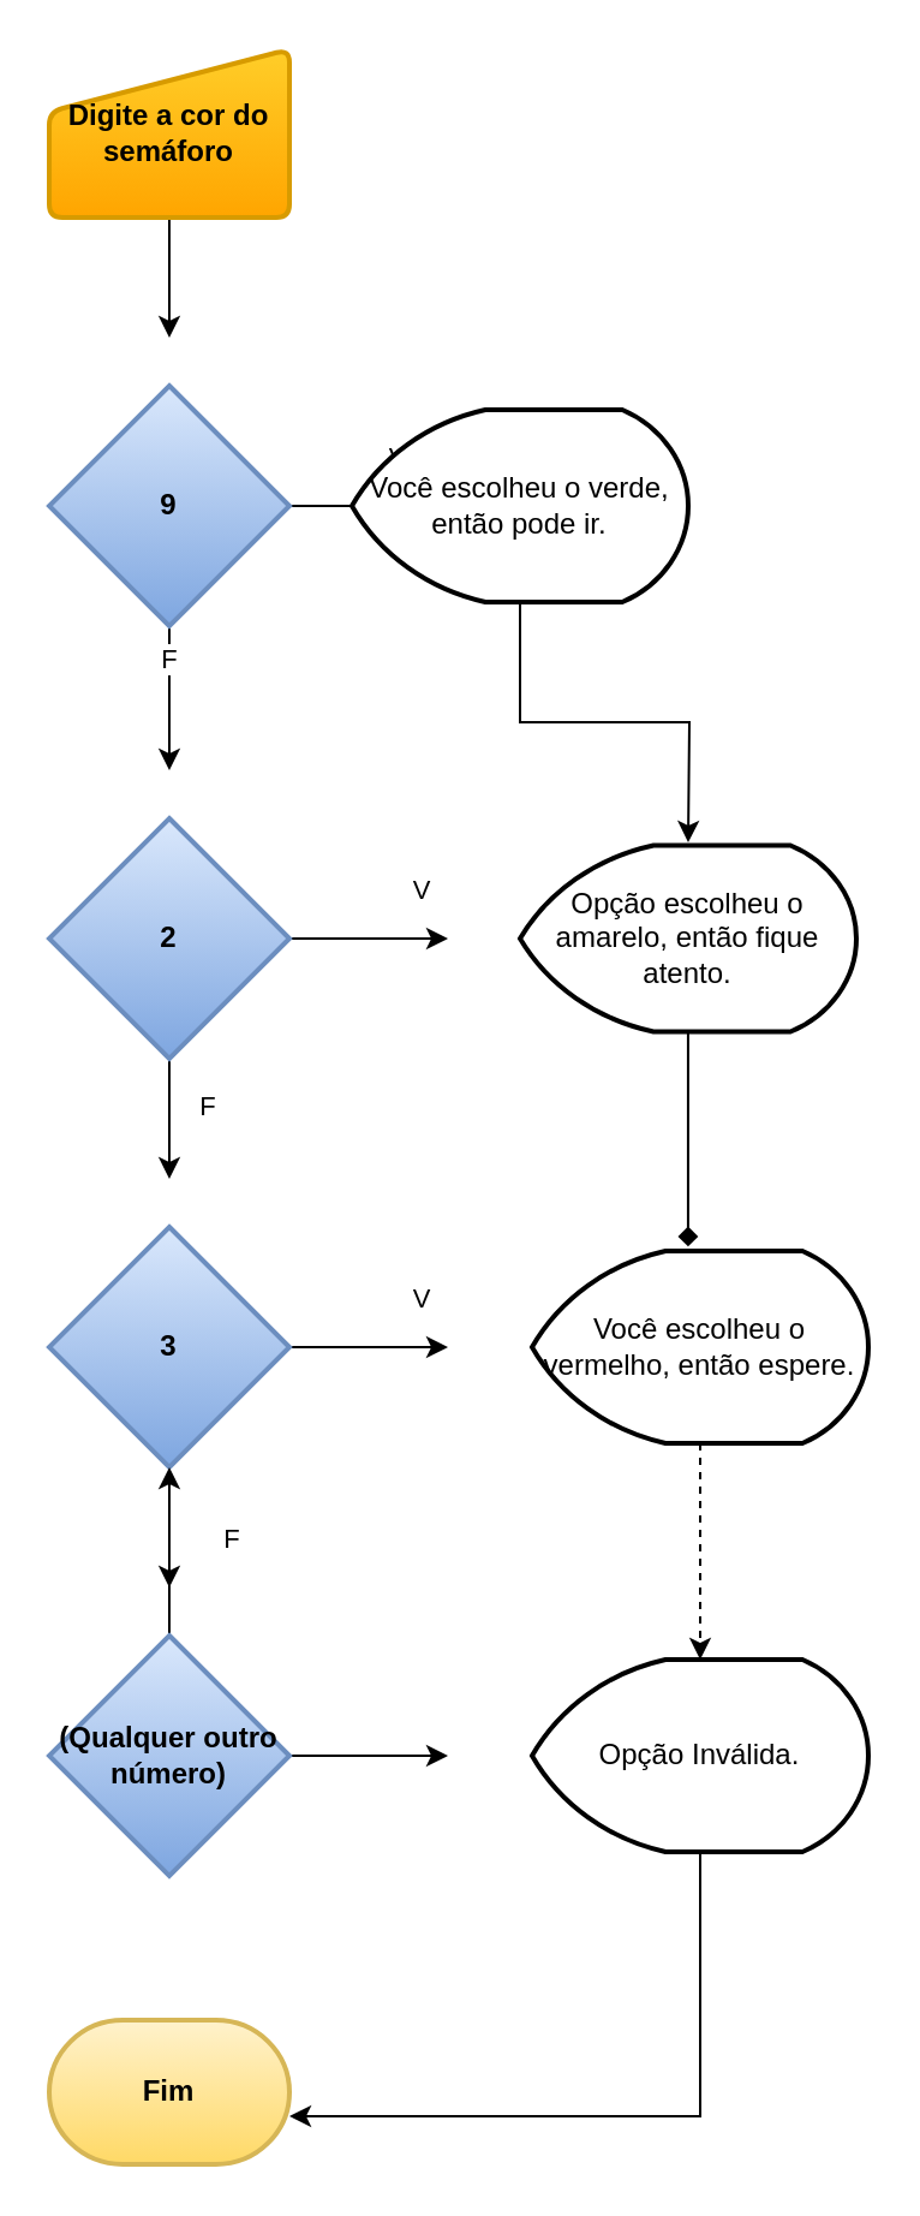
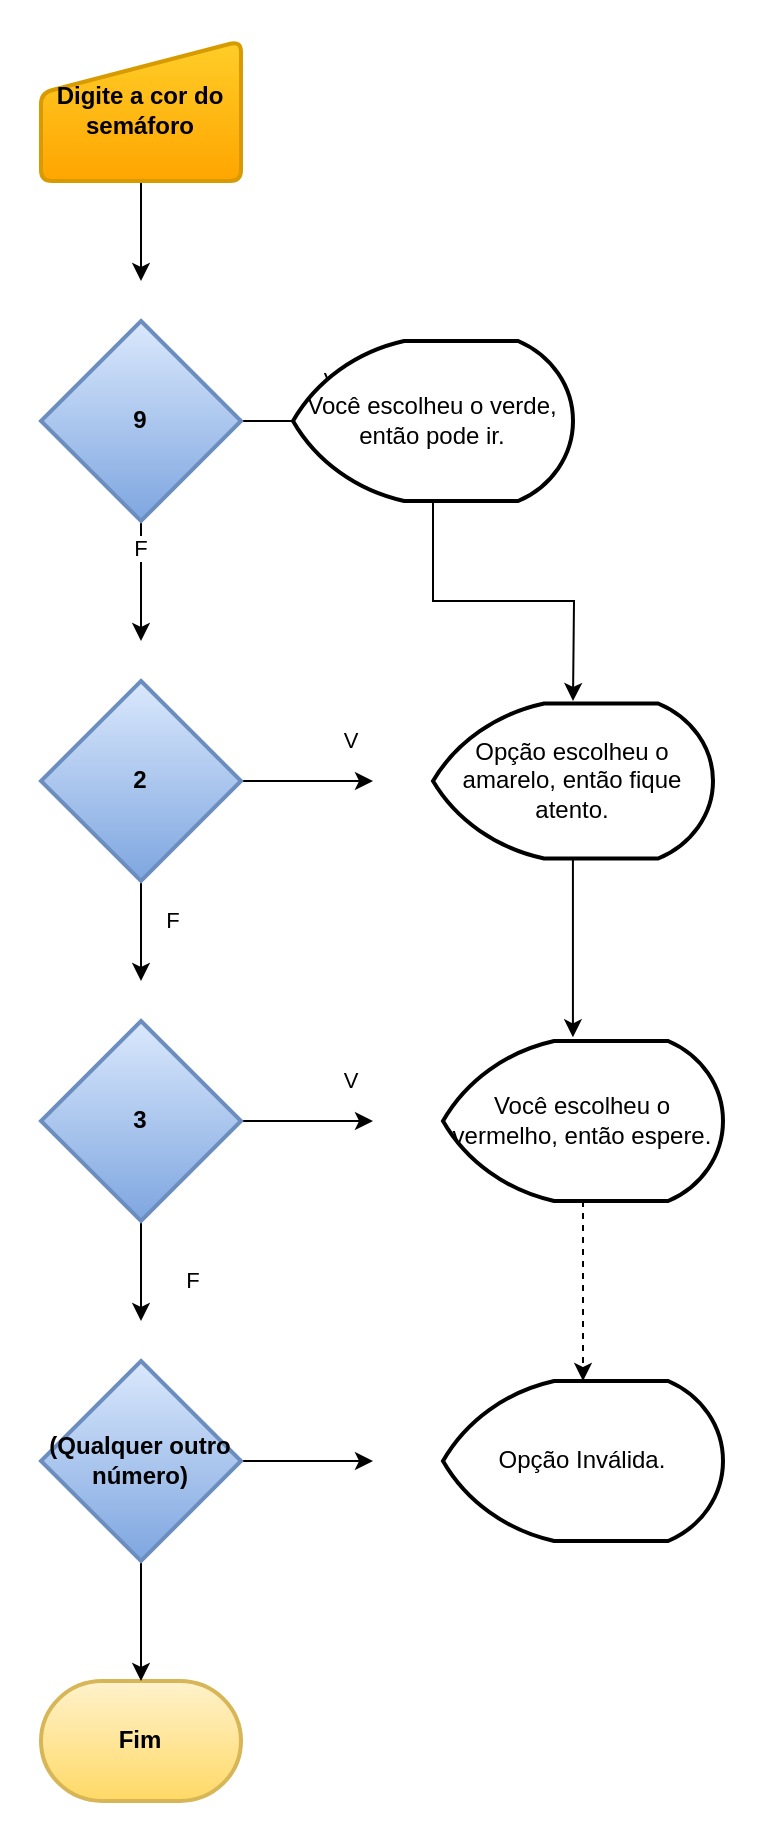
- <mxCell id="16" style="edgeStyle=orthogonalEdgeStyle;rounded=0;orthogonalLoop=1;jettySize=auto;html=1;entryX=0.464;entryY=-0.023;entryDx=0;entryDy=0;entryPerimeter=0;fontColor=#000000;endArrow=diamond;" edge="1" parent="1" source="17" target="9"><mxGeometry relative="1" as="geometry" /></mxCell>
+ <mxCell id="16" style="edgeStyle=orthogonalEdgeStyle;rounded=0;orthogonalLoop=1;jettySize=auto;html=1;entryX=0.464;entryY=-0.023;entryDx=0;entryDy=0;entryPerimeter=0;fontColor=#000000;" edge="1" parent="1" source="17" target="9"><mxGeometry relative="1" as="geometry" /></mxCell>
- <mxCell id="21" style="edgeStyle=orthogonalEdgeStyle;rounded=0;orthogonalLoop=1;jettySize=auto;html=1;" edge="1" parent="1" source="22" target="15"><mxGeometry relative="1" as="geometry"><mxPoint x="70" y="820" as="targetPoint" /></mxGeometry></mxCell>
+ <mxCell id="21" style="edgeStyle=orthogonalEdgeStyle;rounded=0;orthogonalLoop=1;jettySize=auto;html=1;entryX=0.5;entryY=0;entryDx=0;entryDy=0;entryPerimeter=0;" edge="1" parent="1" source="22" target="10"><mxGeometry relative="1" as="geometry"><mxPoint x="70" y="820" as="targetPoint" /></mxGeometry></mxCell>
- <mxCell id="23" style="edgeStyle=orthogonalEdgeStyle;rounded=0;orthogonalLoop=1;jettySize=auto;html=1;fontColor=#000000;" edge="1" parent="1" source="24" target="10"><mxGeometry relative="1" as="geometry"><mxPoint x="296" y="880" as="targetPoint" /><Array as="points"><mxPoint x="291" y="880" /></Array></mxGeometry></mxCell>
